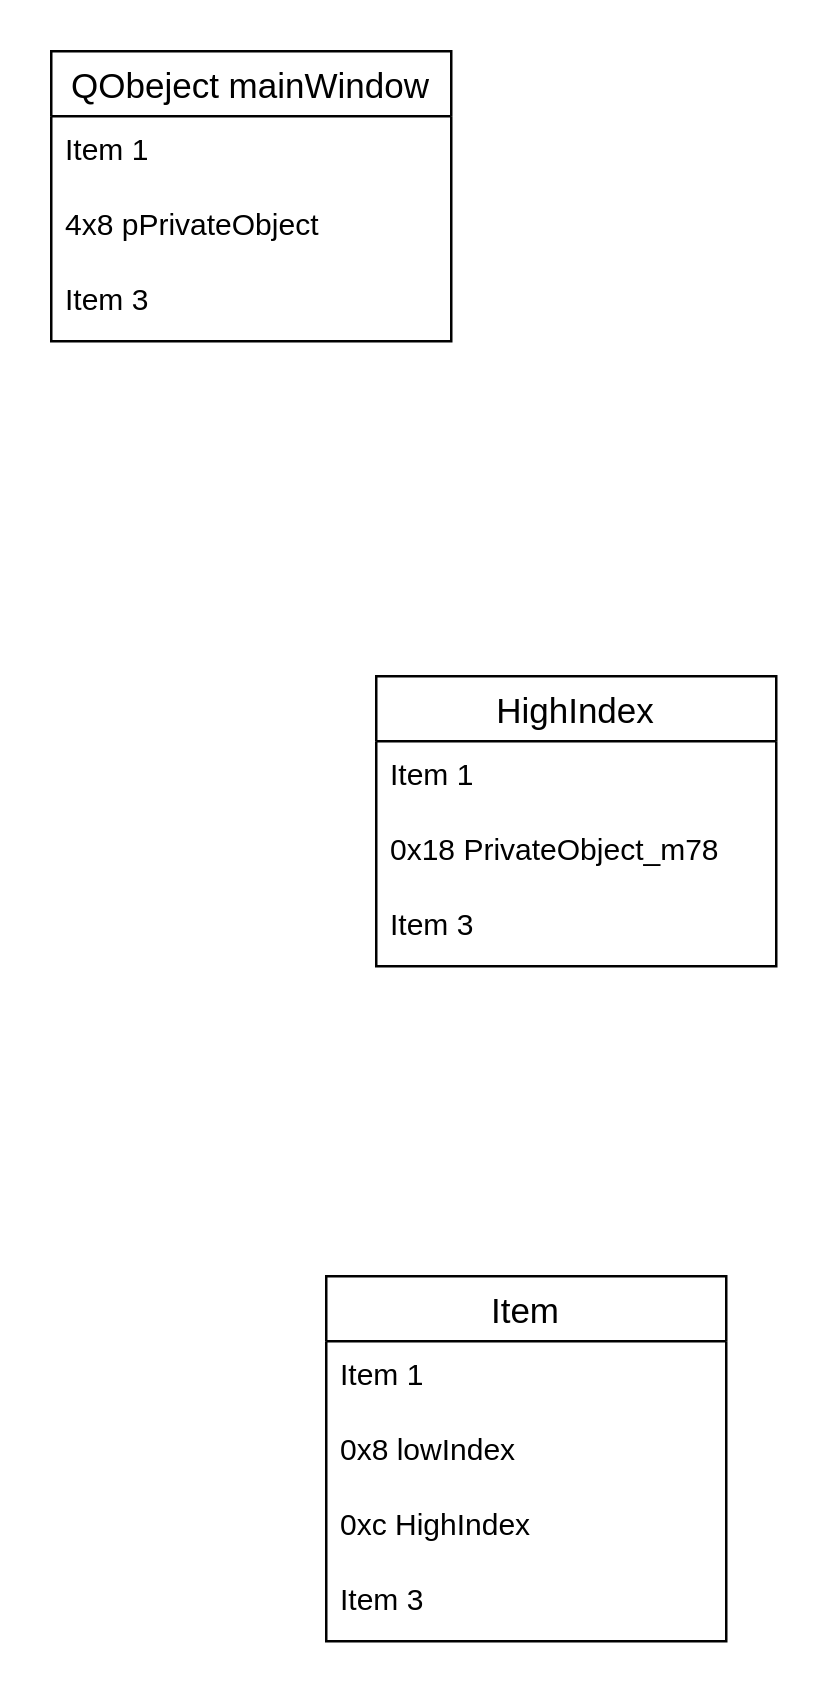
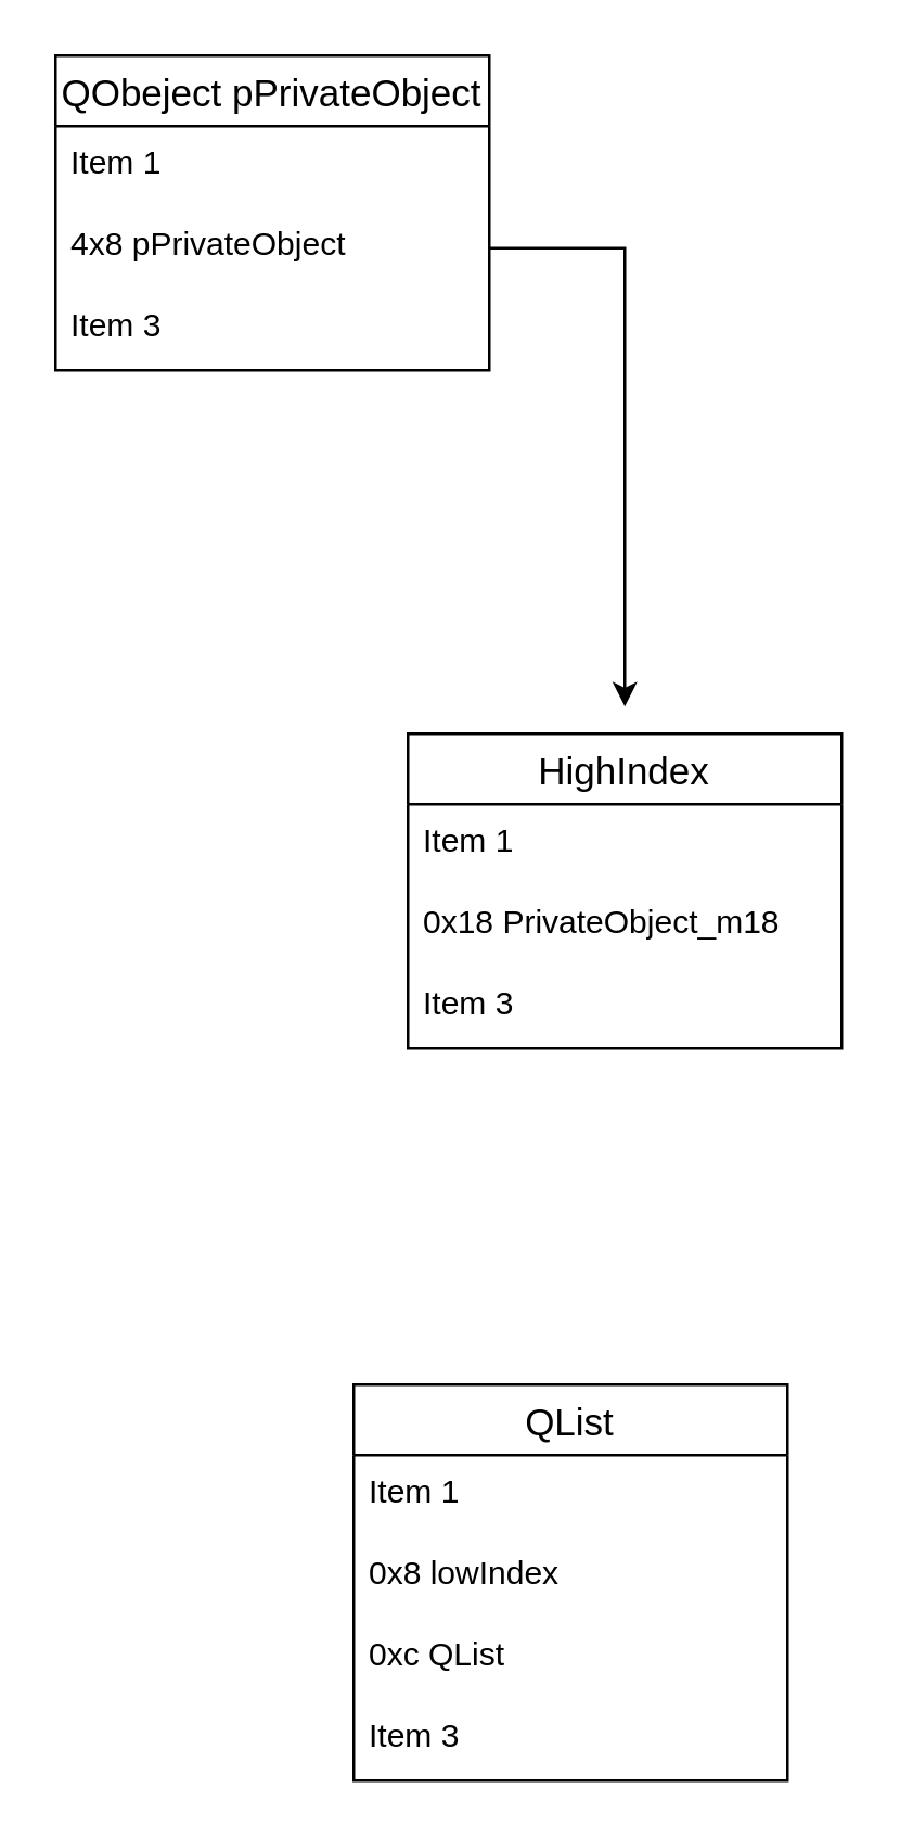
- <mxCell id="2" value="QObeject mainWindow" style="swimlane;fontStyle=0;childLayout=stackLayout;horizontal=1;startSize=26;horizontalStack=0;resizeParent=1;resizeParentMax=0;resizeLast=0;collapsible=1;marginBottom=0;align=center;fontSize=14;" vertex="1" parent="1"><mxGeometry x="20" y="20" width="160" height="116" as="geometry" /></mxCell>
+ <mxCell id="2" value="QObeject pPrivateObject" style="swimlane;fontStyle=0;childLayout=stackLayout;horizontal=1;startSize=26;horizontalStack=0;resizeParent=1;resizeParentMax=0;resizeLast=0;collapsible=1;marginBottom=0;align=center;fontSize=14;" vertex="1" parent="1"><mxGeometry x="20" y="20" width="160" height="116" as="geometry" /></mxCell>
+ <mxCell id="10" style="edgeStyle=orthogonalEdgeStyle;rounded=0;orthogonalLoop=1;jettySize=auto;html=1;exitX=1;exitY=0.5;exitDx=0;exitDy=0;entryX=0.5;entryY=-0.086;entryDx=0;entryDy=0;entryPerimeter=0;" edge="1" parent="1" source="4" target="6"><mxGeometry relative="1" as="geometry" /></mxCell>
- <mxCell id="8" value="0x18 PrivateObject_m78" style="text;strokeColor=none;fillColor=none;spacingLeft=4;spacingRight=4;overflow=hidden;rotatable=0;points=[[0,0.5],[1,0.5]];portConstraint=eastwest;fontSize=12;" vertex="1" parent="6"><mxGeometry y="56" width="160" height="30" as="geometry" /></mxCell>
+ <mxCell id="8" value="0x18 PrivateObject_m18" style="text;strokeColor=none;fillColor=none;spacingLeft=4;spacingRight=4;overflow=hidden;rotatable=0;points=[[0,0.5],[1,0.5]];portConstraint=eastwest;fontSize=12;" vertex="1" parent="6"><mxGeometry y="56" width="160" height="30" as="geometry" /></mxCell>
- <mxCell id="11" value="Item" style="swimlane;fontStyle=0;childLayout=stackLayout;horizontal=1;startSize=26;horizontalStack=0;resizeParent=1;resizeParentMax=0;resizeLast=0;collapsible=1;marginBottom=0;align=center;fontSize=14;" vertex="1" parent="1"><mxGeometry x="130" y="510" width="160" height="146" as="geometry" /></mxCell>
+ <mxCell id="11" value="QList" style="swimlane;fontStyle=0;childLayout=stackLayout;horizontal=1;startSize=26;horizontalStack=0;resizeParent=1;resizeParentMax=0;resizeLast=0;collapsible=1;marginBottom=0;align=center;fontSize=14;" vertex="1" parent="1"><mxGeometry x="130" y="510" width="160" height="146" as="geometry" /></mxCell>
- <mxCell id="14" value="0xc HighIndex" style="text;strokeColor=none;fillColor=none;spacingLeft=4;spacingRight=4;overflow=hidden;rotatable=0;points=[[0,0.5],[1,0.5]];portConstraint=eastwest;fontSize=12;" vertex="1" parent="11"><mxGeometry y="86" width="160" height="30" as="geometry" /></mxCell>
+ <mxCell id="14" value="0xc QList" style="text;strokeColor=none;fillColor=none;spacingLeft=4;spacingRight=4;overflow=hidden;rotatable=0;points=[[0,0.5],[1,0.5]];portConstraint=eastwest;fontSize=12;" vertex="1" parent="11"><mxGeometry y="86" width="160" height="30" as="geometry" /></mxCell>
